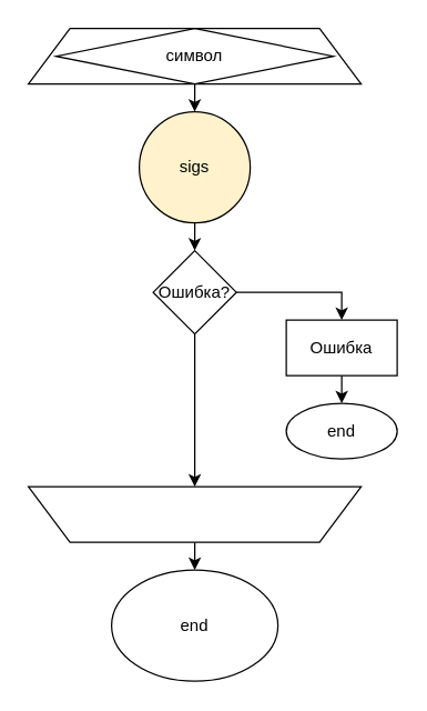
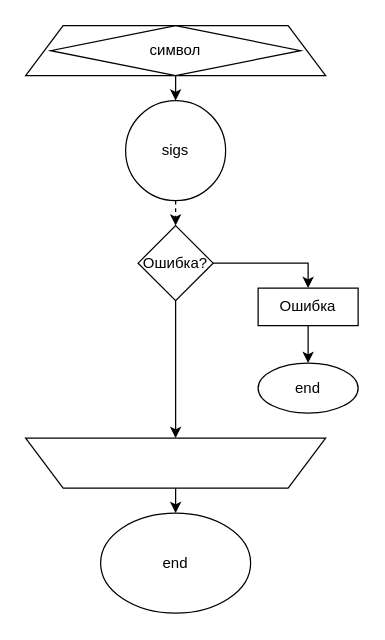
- <mxCell id="8" value="sigs" style="ellipse;whiteSpace=wrap;html=1;aspect=fixed;fillColor=#fff2cc;" vertex="1" parent="1"><mxGeometry x="100" y="80" width="80" height="80" as="geometry" /></mxCell>
+ <mxCell id="8" value="sigs" style="ellipse;whiteSpace=wrap;html=1;aspect=fixed;" vertex="1" parent="1"><mxGeometry x="100" y="80" width="80" height="80" as="geometry" /></mxCell>
- <mxCell id="7" style="edgeStyle=orthogonalEdgeStyle;rounded=0;orthogonalLoop=1;jettySize=auto;html=1;exitX=0.5;exitY=1;exitDx=0;exitDy=0;entryX=0.5;entryY=0;entryDx=0;entryDy=0;" edge="1" parent="1" source="8" target="11"><mxGeometry relative="1" as="geometry" /></mxCell>
+ <mxCell id="7" style="edgeStyle=orthogonalEdgeStyle;rounded=0;orthogonalLoop=1;jettySize=auto;html=1;exitX=0.5;exitY=1;exitDx=0;exitDy=0;entryX=0.5;entryY=0;entryDx=0;entryDy=0;dashed=1;" edge="1" parent="1" source="8" target="11"><mxGeometry relative="1" as="geometry" /></mxCell>
- <mxCell id="13" value="Ошибка" style="rounded=0;whiteSpace=wrap;html=1;" vertex="1" parent="1"><mxGeometry x="206" y="230" width="80" height="40" as="geometry" /></mxCell>
+ <mxCell id="13" value="Ошибка" style="rounded=0;whiteSpace=wrap;html=1;" vertex="1" parent="1"><mxGeometry x="206" y="230" width="80" height="30" as="geometry" /></mxCell>
